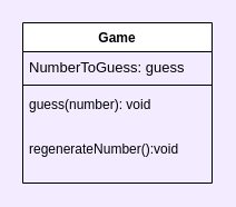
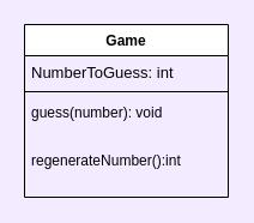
- <mxCell id="3" value="NumberToGuess: guess" style="text;strokeColor=none;fillColor=none;align=left;verticalAlign=top;spacingLeft=4;spacingRight=4;overflow=hidden;rotatable=0;points=[[0,0.5],[1,0.5]];portConstraint=eastwest;fontSize=13;" vertex="1" parent="2"><mxGeometry y="26" width="170" height="26" as="geometry" /></mxCell>
+ <mxCell id="3" value="NumberToGuess: int" style="text;strokeColor=none;fillColor=none;align=left;verticalAlign=top;spacingLeft=4;spacingRight=4;overflow=hidden;rotatable=0;points=[[0,0.5],[1,0.5]];portConstraint=eastwest;fontSize=13;" vertex="1" parent="2"><mxGeometry y="26" width="170" height="26" as="geometry" /></mxCell>
- <mxCell id="6" value="regenerateNumber():void" style="text;strokeColor=none;fillColor=none;align=left;verticalAlign=top;spacingLeft=4;spacingRight=4;overflow=hidden;rotatable=0;points=[[0,0.5],[1,0.5]];portConstraint=eastwest;" vertex="1" parent="2"><mxGeometry y="100" width="170" height="44" as="geometry" /></mxCell>
+ <mxCell id="6" value="regenerateNumber():int" style="text;strokeColor=none;fillColor=none;align=left;verticalAlign=top;spacingLeft=4;spacingRight=4;overflow=hidden;rotatable=0;points=[[0,0.5],[1,0.5]];portConstraint=eastwest;" vertex="1" parent="2"><mxGeometry y="100" width="170" height="44" as="geometry" /></mxCell>
